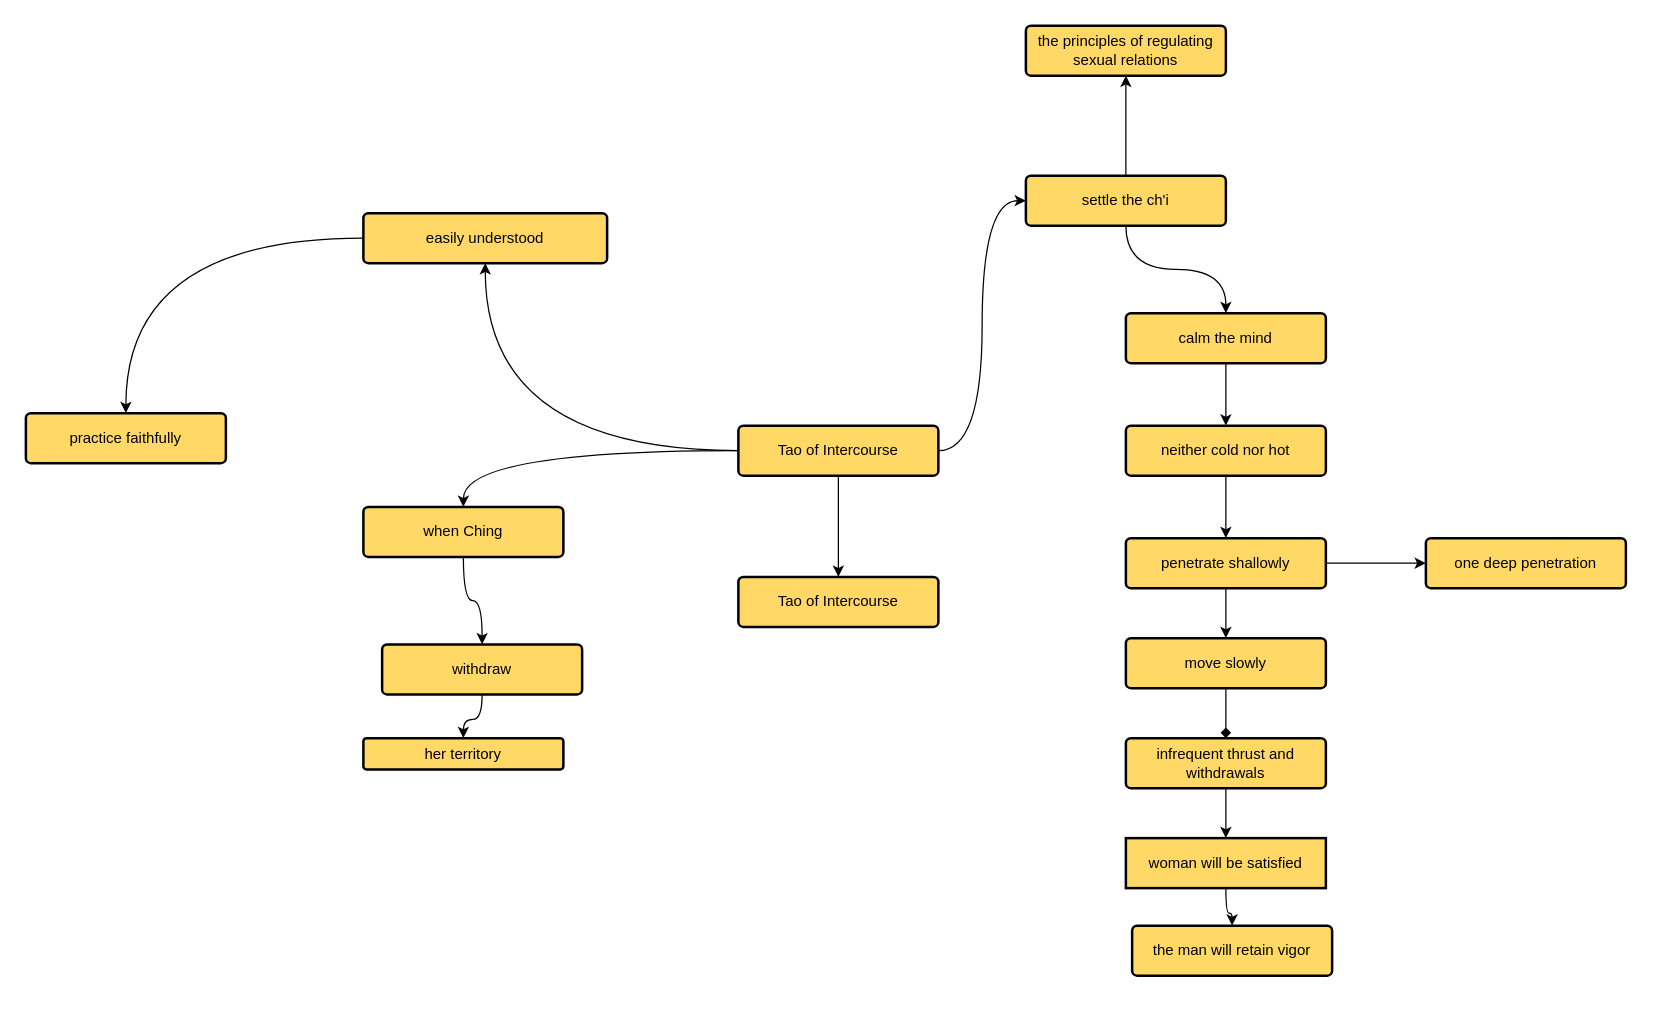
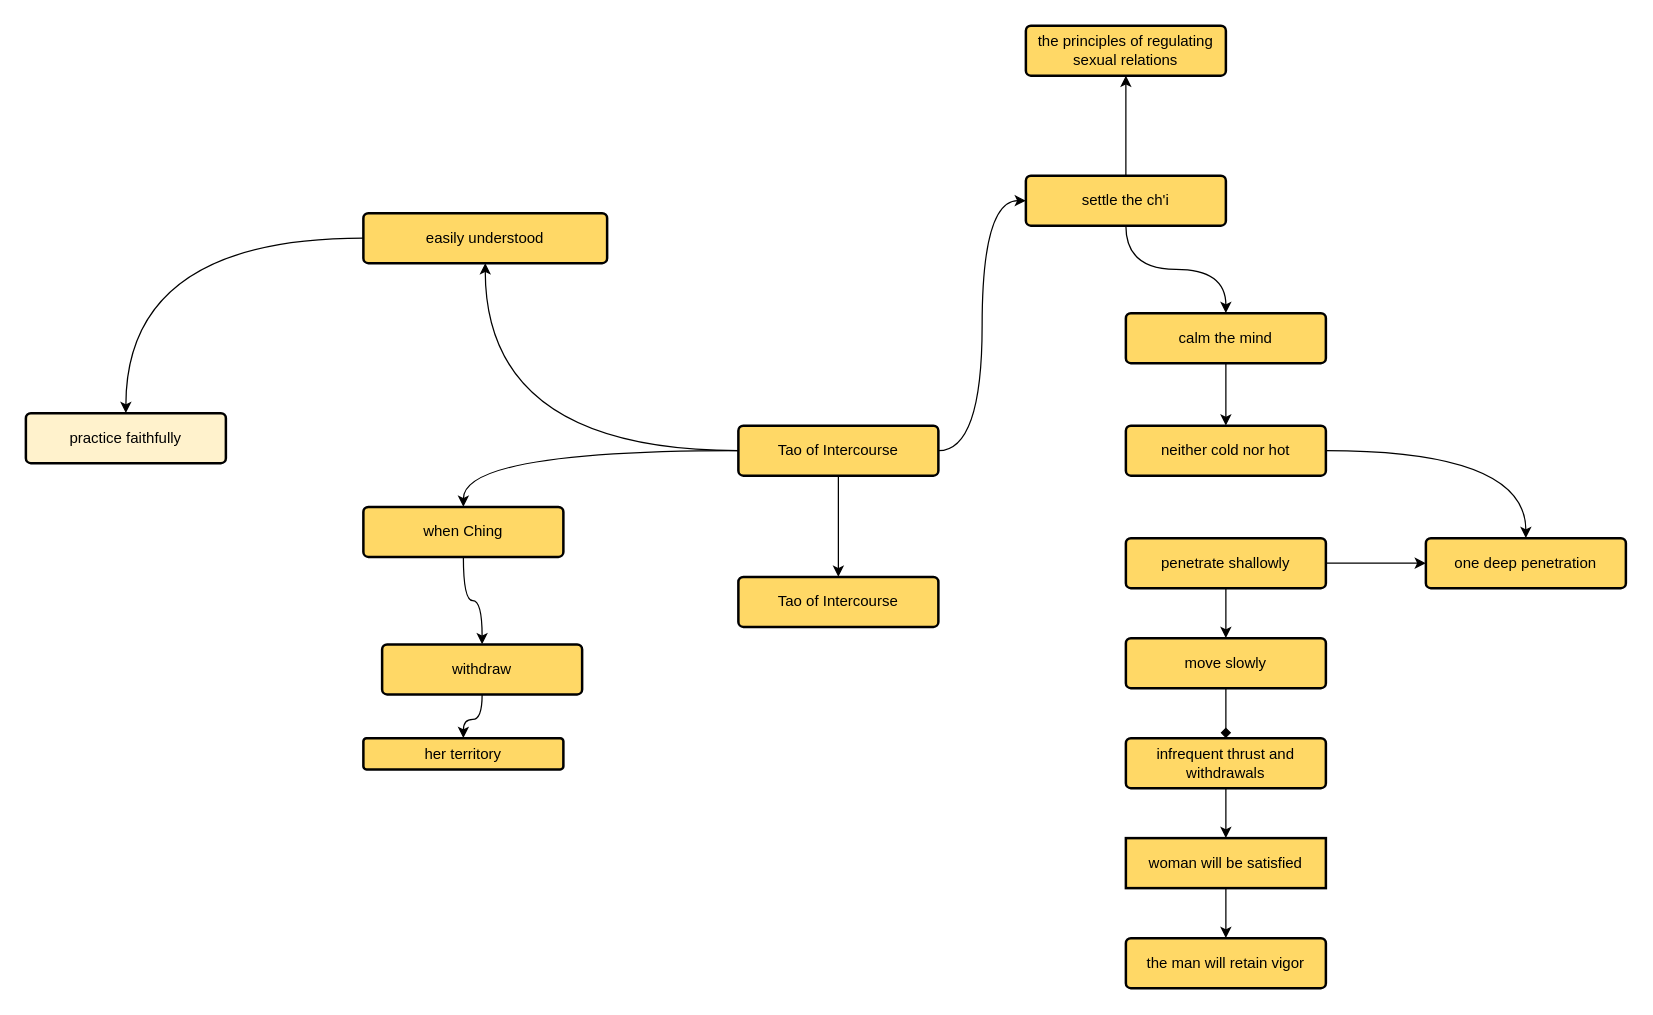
- <mxCell id="9" value="practice faithfully" style="rounded=1;whiteSpace=wrap;html=1;arcSize=10;fillColor=#FFD866;strokeColor=light-dark(#000000, #6d5100);strokeWidth=2;" vertex="1" parent="1"><mxGeometry x="20" y="330" width="160" height="40" as="geometry" /></mxCell>
+ <mxCell id="9" value="practice faithfully" style="rounded=1;whiteSpace=wrap;html=1;arcSize=10;fillColor=#fff2cc;strokeColor=light-dark(#000000, #6d5100);strokeWidth=2;" vertex="1" parent="1"><mxGeometry x="20" y="330" width="160" height="40" as="geometry" /></mxCell>
- <mxCell id="20" value="" style="edgeStyle=orthogonalEdgeStyle;rounded=0;orthogonalLoop=1;jettySize=auto;html=1;curved=1;" edge="1" parent="1" source="21" target="24"><mxGeometry relative="1" as="geometry" /></mxCell>
+ <mxCell id="20" value="" style="edgeStyle=orthogonalEdgeStyle;rounded=0;orthogonalLoop=1;jettySize=auto;html=1;curved=1;" edge="1" parent="1" source="21" target="33"><mxGeometry relative="1" as="geometry" /></mxCell>
- <mxCell id="31" value="the man will retain vigor" style="rounded=1;whiteSpace=wrap;html=1;arcSize=10;fillColor=#FFD866;strokeColor=light-dark(#000000, #6d5100);strokeWidth=2;" vertex="1" parent="1"><mxGeometry x="905" y="740" width="160" height="40" as="geometry" /></mxCell>
+ <mxCell id="31" value="the man will retain vigor" style="rounded=1;whiteSpace=wrap;html=1;arcSize=10;fillColor=#FFD866;strokeColor=light-dark(#000000, #6d5100);strokeWidth=2;" vertex="1" parent="1"><mxGeometry x="900" y="750" width="160" height="40" as="geometry" /></mxCell>
